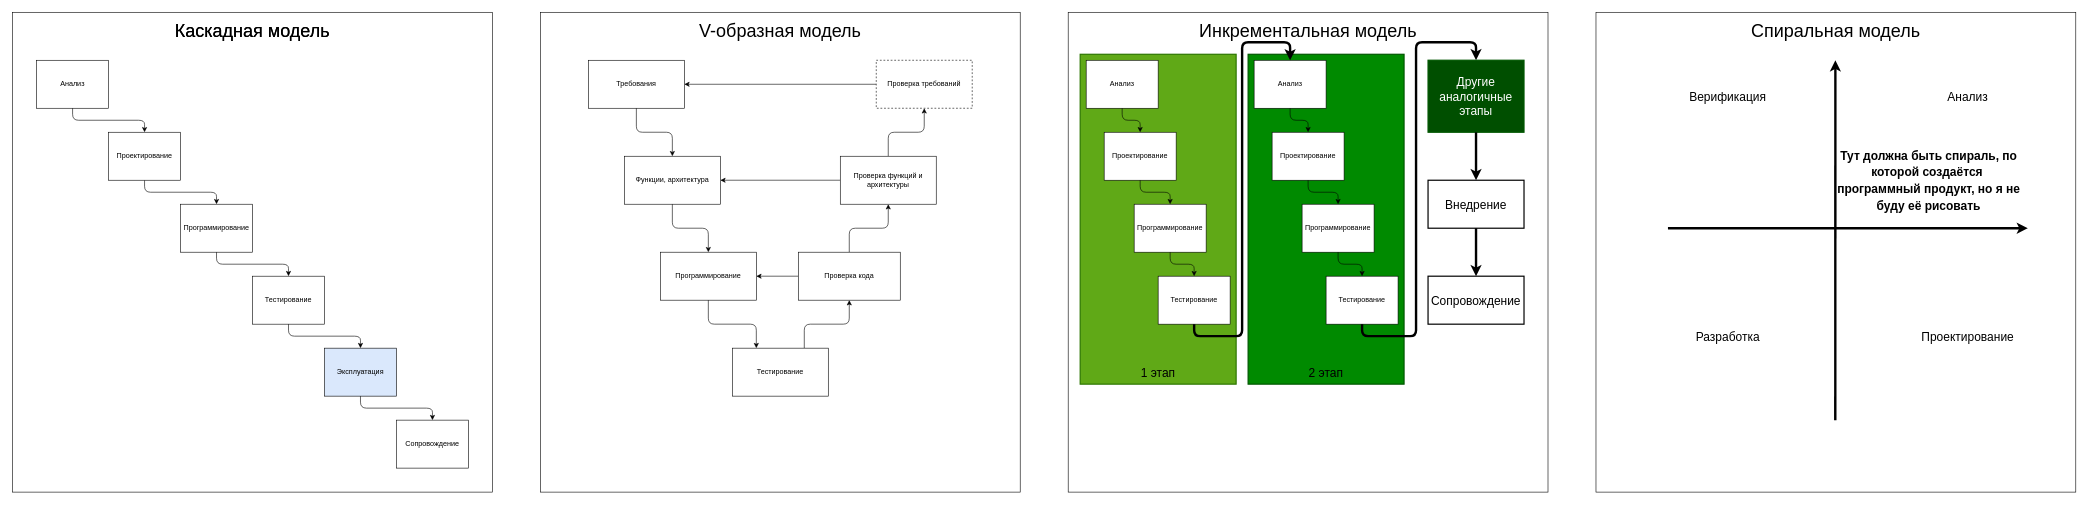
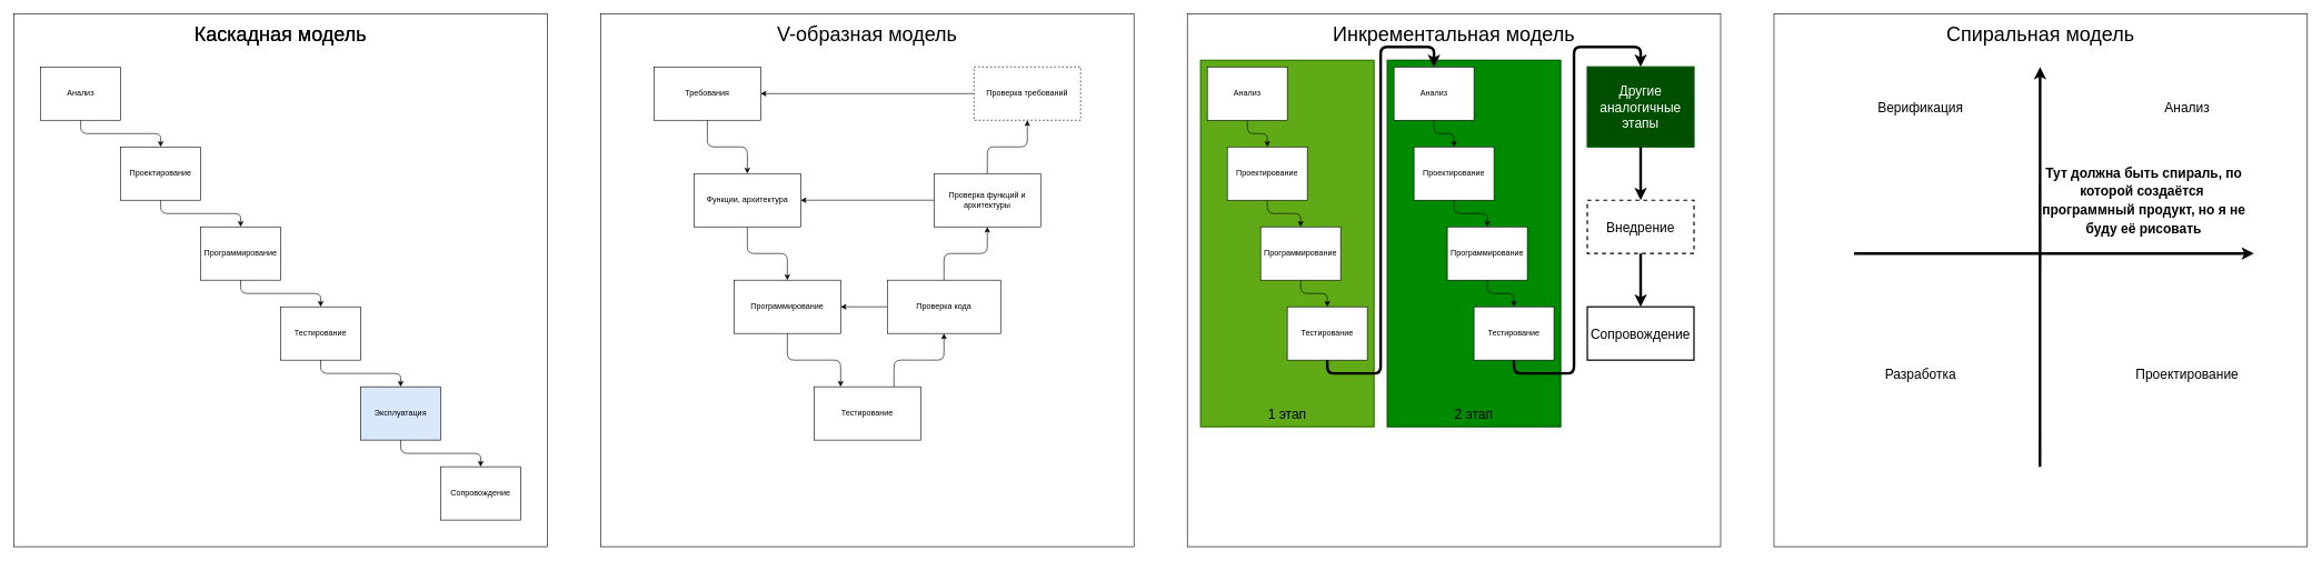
- <mxCell id="70" value="Внедрение" style="rounded=0;whiteSpace=wrap;html=1;shadow=0;glass=0;labelBackgroundColor=none;labelBorderColor=none;sketch=0;fontFamily=Helvetica;fontSize=20;fontColor=default;strokeColor=default;strokeWidth=2;fillColor=none;" parent="46" vertex="1"><mxGeometry x="600" y="280.01" width="160" height="80" as="geometry" /></mxCell>
+ <mxCell id="70" value="Внедрение" style="rounded=0;whiteSpace=wrap;html=1;shadow=0;glass=0;labelBackgroundColor=none;labelBorderColor=none;sketch=0;fontFamily=Helvetica;fontSize=20;fontColor=default;strokeColor=default;strokeWidth=2;fillColor=none;dashed=1;" parent="46" vertex="1"><mxGeometry x="600" y="280.01" width="160" height="80" as="geometry" /></mxCell>
